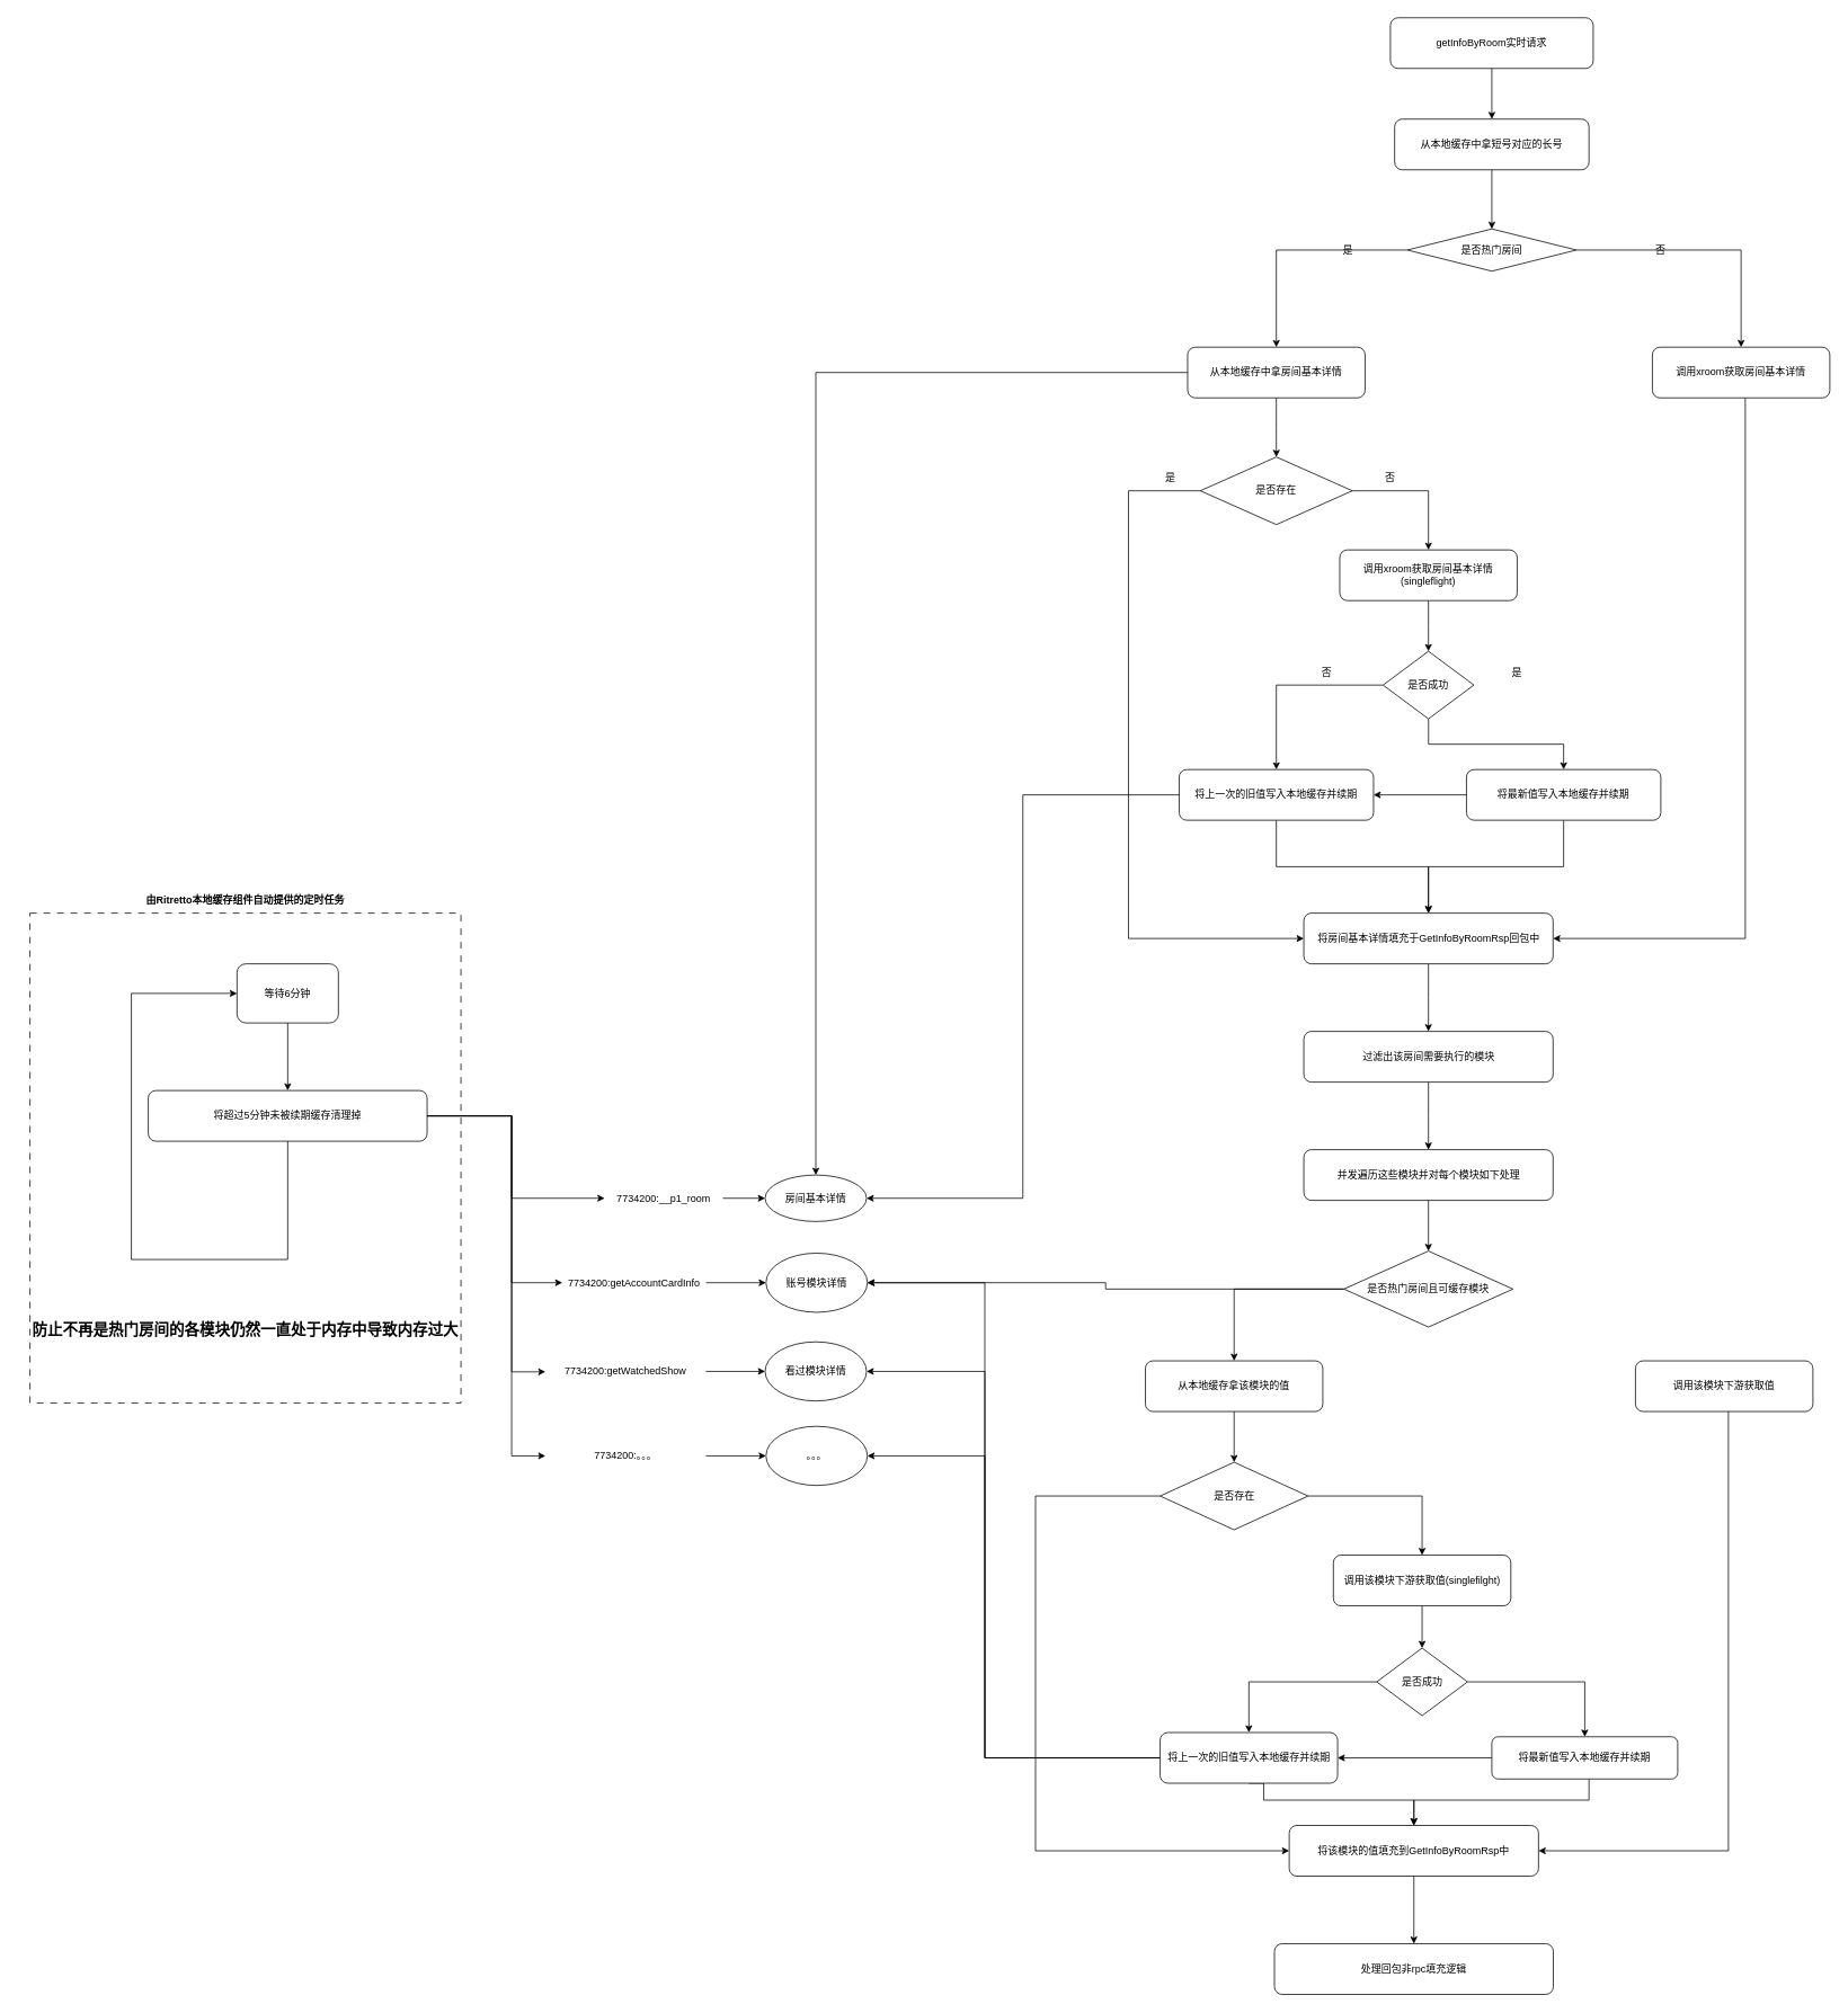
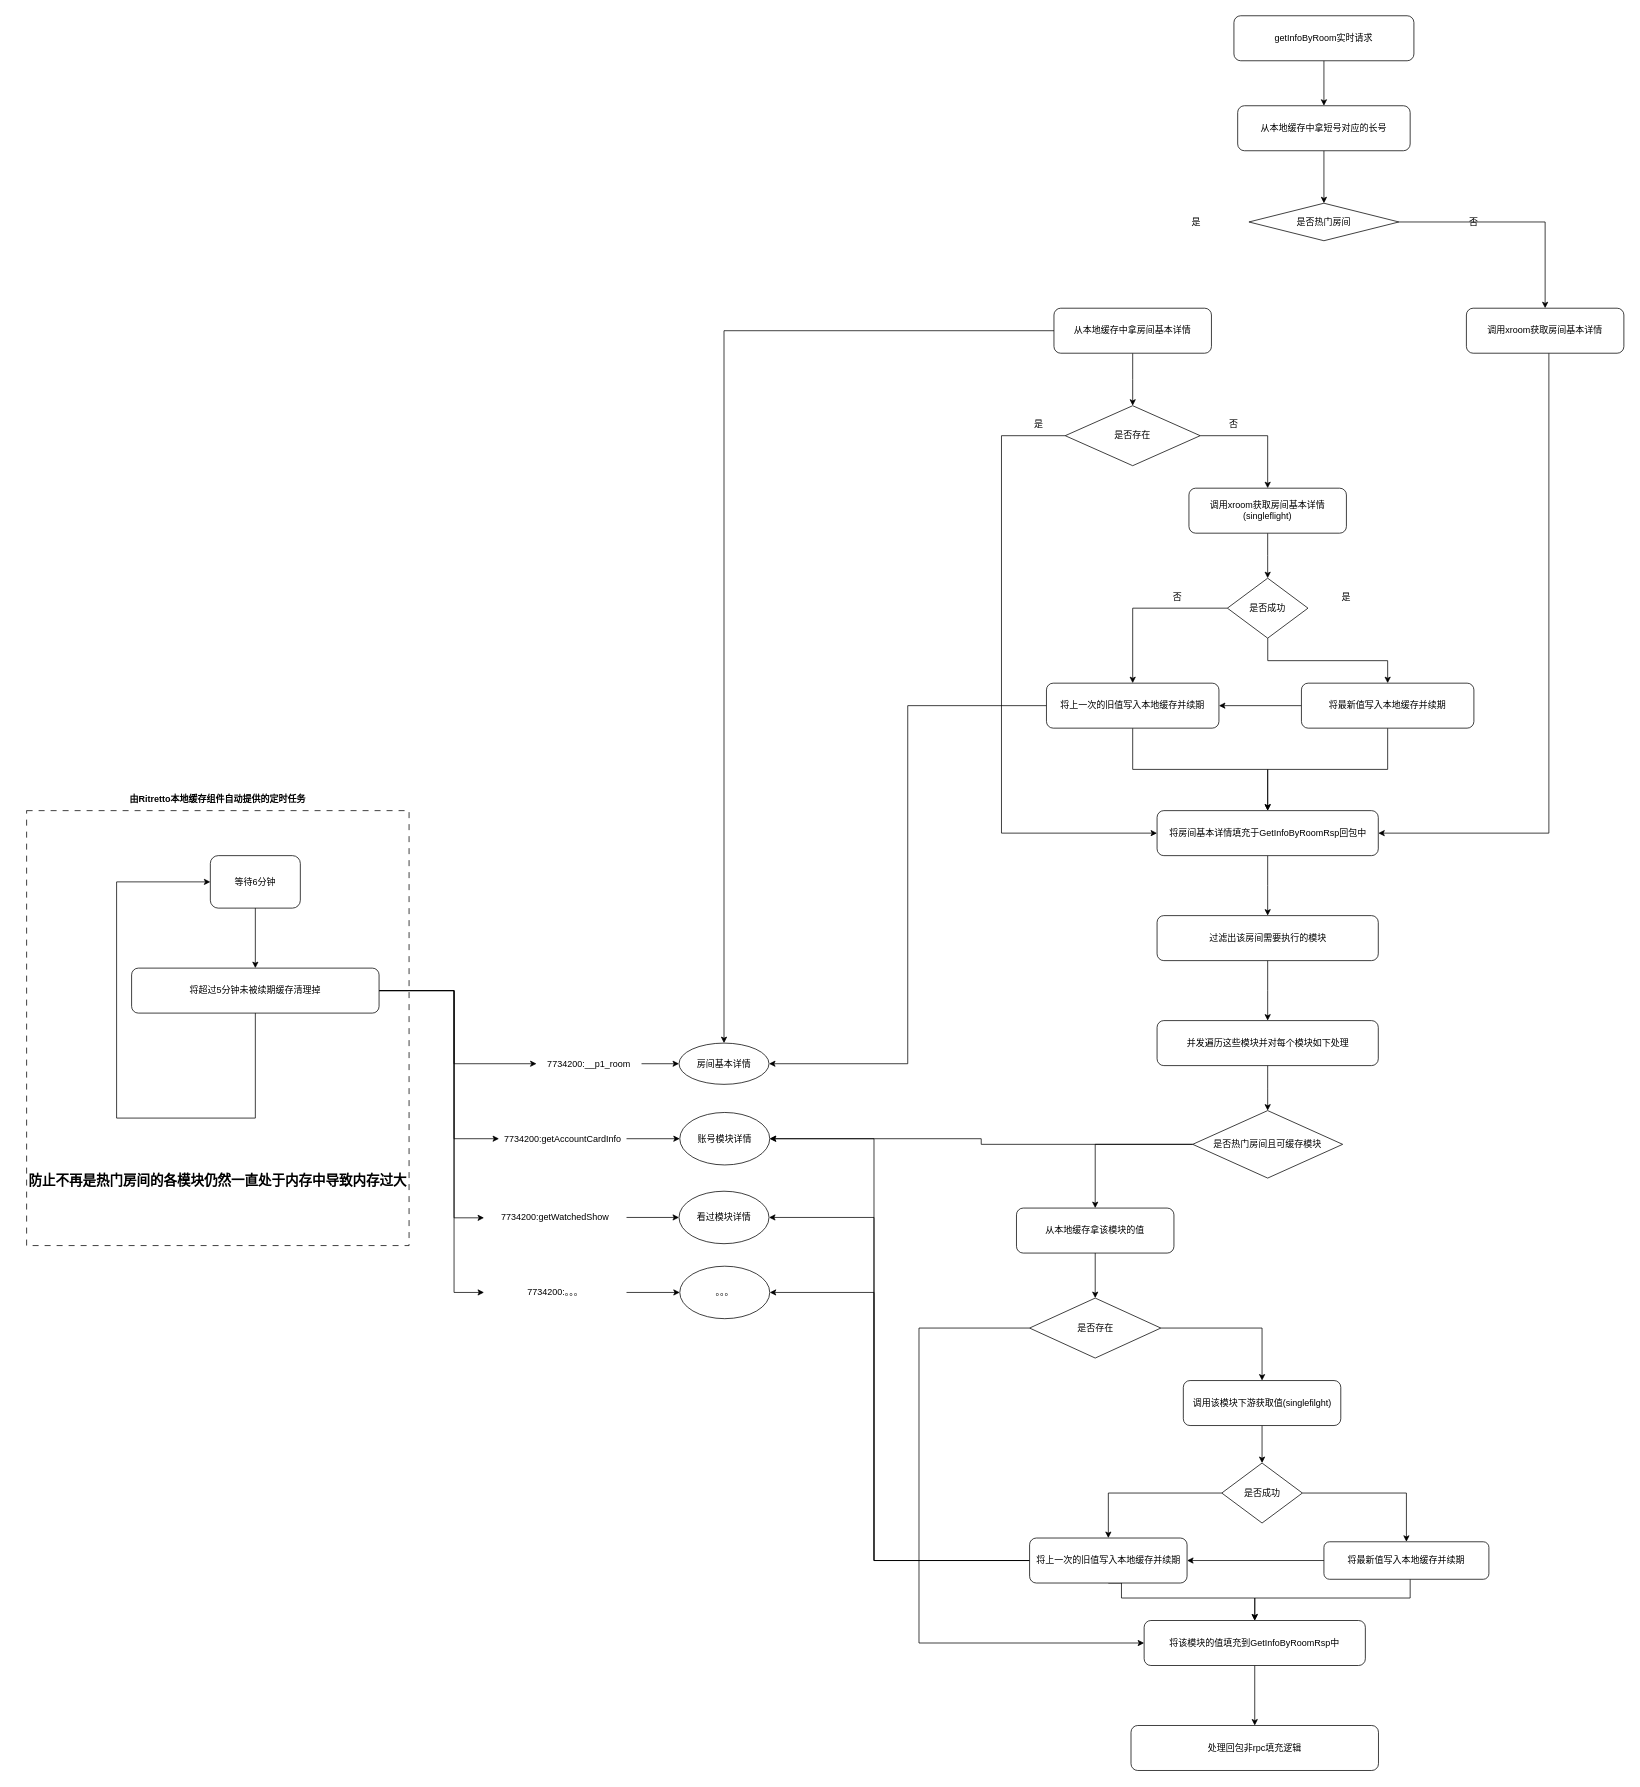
- <mxCell id="10" style="edgeStyle=orthogonalEdgeStyle;rounded=0;orthogonalLoop=1;jettySize=auto;html=1;entryX=0.5;entryY=0;entryDx=0;entryDy=0;" edge="1" parent="1" source="12" target="9"><mxGeometry relative="1" as="geometry" /></mxCell>
- <mxCell id="46" value="调用该模块下游获取值" style="rounded=1;whiteSpace=wrap;html=1;" vertex="1" parent="1"><mxGeometry x="1935" y="1610" width="210" height="60" as="geometry" /></mxCell>
- <mxCell id="45" style="edgeStyle=orthogonalEdgeStyle;rounded=0;orthogonalLoop=1;jettySize=auto;html=1;entryX=1;entryY=0.5;entryDx=0;entryDy=0;" edge="1" parent="1" source="46" target="44"><mxGeometry relative="1" as="geometry"><Array as="points"><mxPoint x="2045" y="2190" /></Array></mxGeometry></mxCell>
